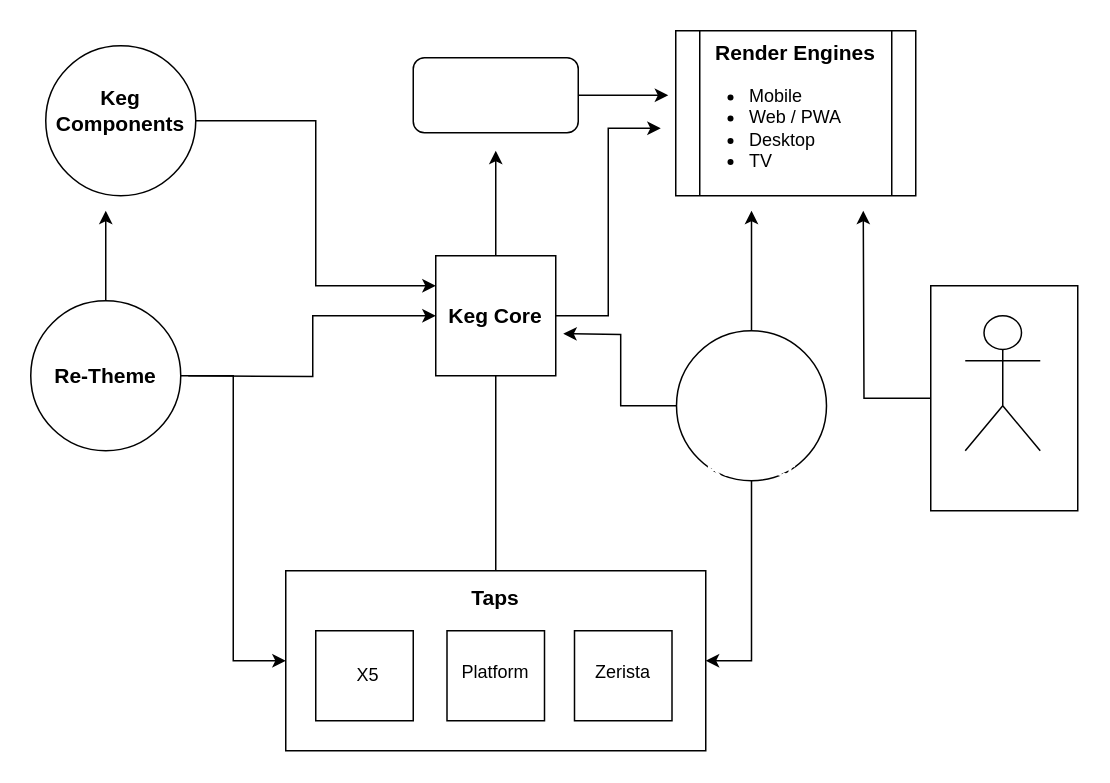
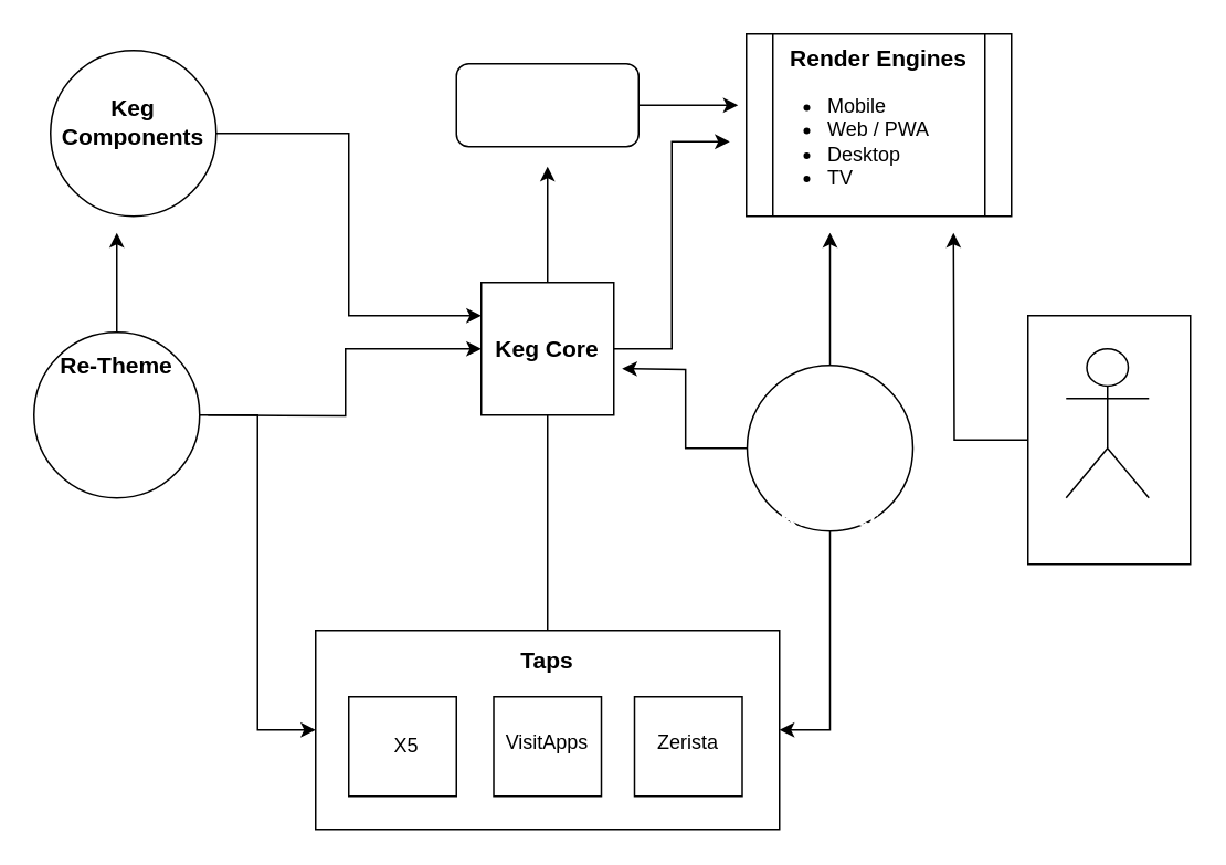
- <mxCell id="13" value="&lt;b&gt;&lt;font style=&quot;font-size: 14px&quot;&gt;Re-Theme&lt;/font&gt;&lt;/b&gt;" style="text;html=1;strokeColor=none;fillColor=none;align=center;verticalAlign=middle;whiteSpace=wrap;rounded=0;" vertex="1" parent="1"><mxGeometry x="30" y="240" width="80" height="20" as="geometry" /></mxCell>
+ <mxCell id="13" value="&lt;b&gt;&lt;font style=&quot;font-size: 14px&quot;&gt;Re-Theme&lt;/font&gt;&lt;/b&gt;" style="text;html=1;strokeColor=none;fillColor=none;align=center;verticalAlign=middle;whiteSpace=wrap;rounded=0;" vertex="1" parent="1"><mxGeometry x="30" y="210" width="80" height="20" as="geometry" /></mxCell>
- <mxCell id="42" value="Platform" style="text;html=1;strokeColor=none;fillColor=none;align=center;verticalAlign=middle;whiteSpace=wrap;rounded=0;" vertex="1" parent="35"><mxGeometry x="100" y="58" width="80" height="20" as="geometry" /></mxCell>
+ <mxCell id="42" value="VisitApps" style="text;html=1;strokeColor=none;fillColor=none;align=center;verticalAlign=middle;whiteSpace=wrap;rounded=0;" vertex="1" parent="35"><mxGeometry x="100" y="58" width="80" height="20" as="geometry" /></mxCell>
